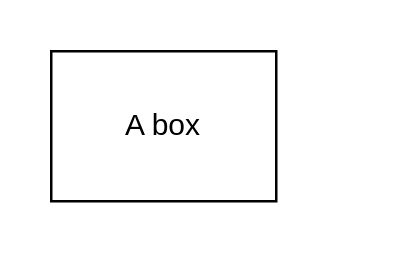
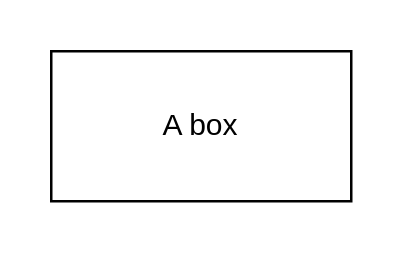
- <mxCell id="2" value="A box" style="rounded=0;whiteSpace=wrap;html=1;" vertex="1" parent="1"><mxGeometry x="20" y="20" width="90" height="60" as="geometry" /></mxCell>
+ <mxCell id="2" value="A box" style="rounded=0;whiteSpace=wrap;html=1;" vertex="1" parent="1"><mxGeometry x="20" y="20" width="120" height="60" as="geometry" /></mxCell>
